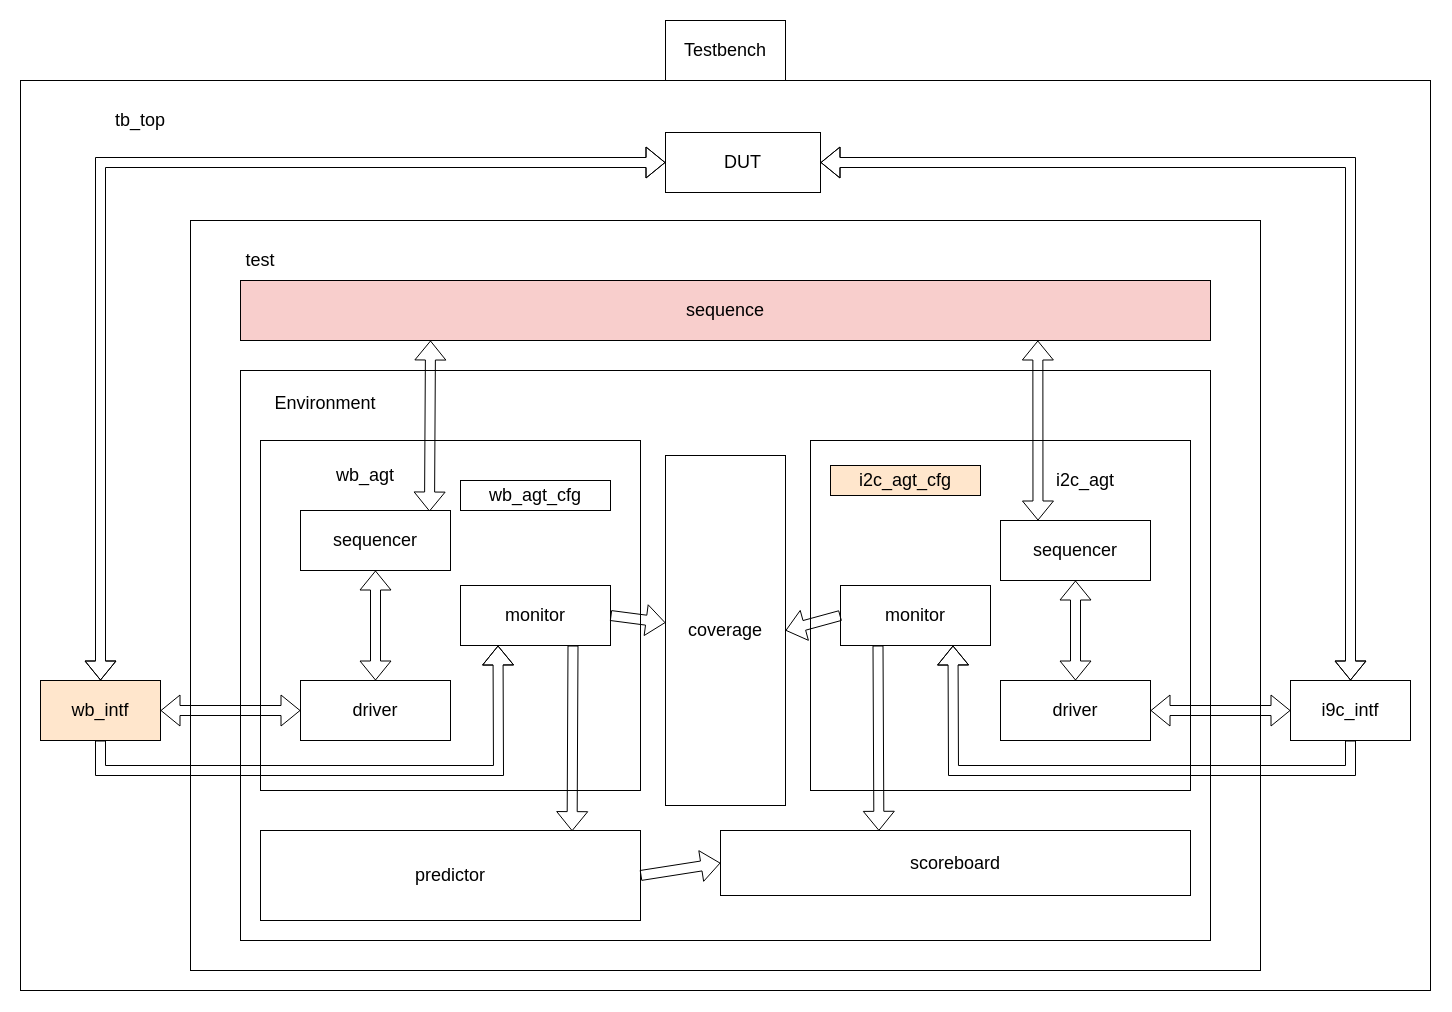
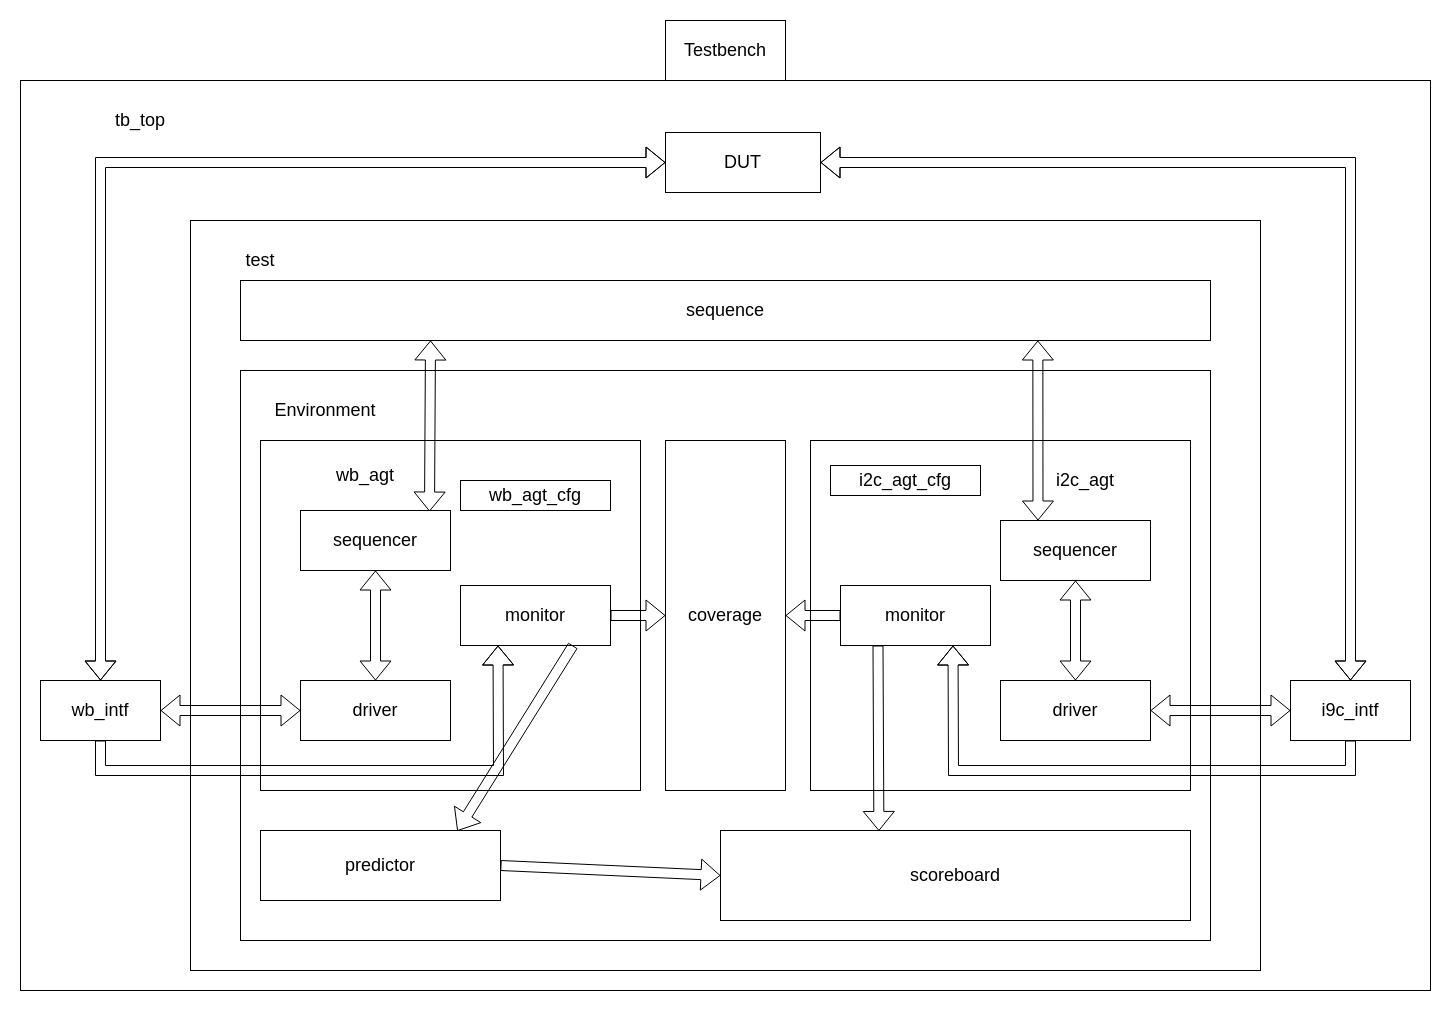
- <mxCell id="18" value="&lt;font style=&quot;font-size: 18px;&quot;&gt;sequence&lt;/font&gt;" style="rounded=0;whiteSpace=wrap;html=1;strokeWidth=1;strokeColor=#000000;fillColor=#f8cecc;" parent="1" vertex="1"><mxGeometry x="240" y="280" width="970" height="60" as="geometry" /></mxCell>
+ <mxCell id="18" value="&lt;font style=&quot;font-size: 18px;&quot;&gt;sequence&lt;/font&gt;" style="rounded=0;whiteSpace=wrap;html=1;strokeWidth=1;strokeColor=#000000;" parent="1" vertex="1"><mxGeometry x="240" y="280" width="970" height="60" as="geometry" /></mxCell>
- <mxCell id="10" value="&lt;font style=&quot;font-size: 18px;&quot;&gt;Environment&lt;/font&gt;" style="rounded=0;whiteSpace=wrap;html=1;strokeWidth=0;strokeColor=#FFFFFF;" parent="1" vertex="1"><mxGeometry x="250" y="380" width="150" height="45" as="geometry" /></mxCell>
+ <mxCell id="10" value="&lt;font style=&quot;font-size: 18px;&quot;&gt;Environment&lt;/font&gt;" style="rounded=0;whiteSpace=wrap;html=1;strokeWidth=0;strokeColor=#FFFFFF;" parent="1" vertex="1"><mxGeometry x="250" y="380" width="150" height="60" as="geometry" /></mxCell>
- <mxCell id="25" value="&lt;font style=&quot;font-size: 18px;&quot;&gt;i2c_agt_cfg&lt;/font&gt;" style="rounded=0;whiteSpace=wrap;html=1;strokeWidth=1;strokeColor=#000000;fillColor=#ffe6cc;" parent="19" vertex="1"><mxGeometry x="20" y="25" width="150" height="30" as="geometry" /></mxCell>
+ <mxCell id="25" value="&lt;font style=&quot;font-size: 18px;&quot;&gt;i2c_agt_cfg&lt;/font&gt;" style="rounded=0;whiteSpace=wrap;html=1;strokeWidth=1;strokeColor=#000000;" parent="19" vertex="1"><mxGeometry x="20" y="25" width="150" height="30" as="geometry" /></mxCell>
- <mxCell id="27" value="coverage" style="rounded=0;whiteSpace=wrap;html=1;fontSize=18;strokeColor=#000000;strokeWidth=1;" parent="1" vertex="1"><mxGeometry x="665" y="455" width="120" height="350" as="geometry" /></mxCell>
+ <mxCell id="27" value="coverage" style="rounded=0;whiteSpace=wrap;html=1;fontSize=18;strokeColor=#000000;strokeWidth=1;" parent="1" vertex="1"><mxGeometry x="665" y="440" width="120" height="350" as="geometry" /></mxCell>
- <mxCell id="5" value="wb_intf" style="rounded=0;whiteSpace=wrap;html=1;fontSize=18;strokeColor=#000000;strokeWidth=1;fillColor=#ffe6cc;" parent="1" vertex="1"><mxGeometry x="40" y="680" width="120" height="60" as="geometry" /></mxCell>
+ <mxCell id="5" value="wb_intf" style="rounded=0;whiteSpace=wrap;html=1;fontSize=18;strokeColor=#000000;strokeWidth=1;" parent="1" vertex="1"><mxGeometry x="40" y="680" width="120" height="60" as="geometry" /></mxCell>
- <mxCell id="16" value="scoreboard" style="rounded=0;whiteSpace=wrap;html=1;fontSize=18;strokeColor=#000000;strokeWidth=1;" parent="1" vertex="1"><mxGeometry x="720" y="830" width="470" height="65" as="geometry" /></mxCell>
+ <mxCell id="16" value="scoreboard" style="rounded=0;whiteSpace=wrap;html=1;fontSize=18;strokeColor=#000000;strokeWidth=1;" parent="1" vertex="1"><mxGeometry x="720" y="830" width="470" height="90" as="geometry" /></mxCell>
- <mxCell id="42" value="predictor" style="rounded=0;whiteSpace=wrap;html=1;fontSize=18;strokeColor=#000000;strokeWidth=1;" vertex="1" parent="1"><mxGeometry y="830" width="380" height="90" as="geometry" x="260" /></mxCell>
+ <mxCell id="42" value="predictor" style="rounded=0;whiteSpace=wrap;html=1;fontSize=18;strokeColor=#000000;strokeWidth=1;" vertex="1" parent="1"><mxGeometry x="260" y="830" width="240" height="70" as="geometry" /></mxCell>
